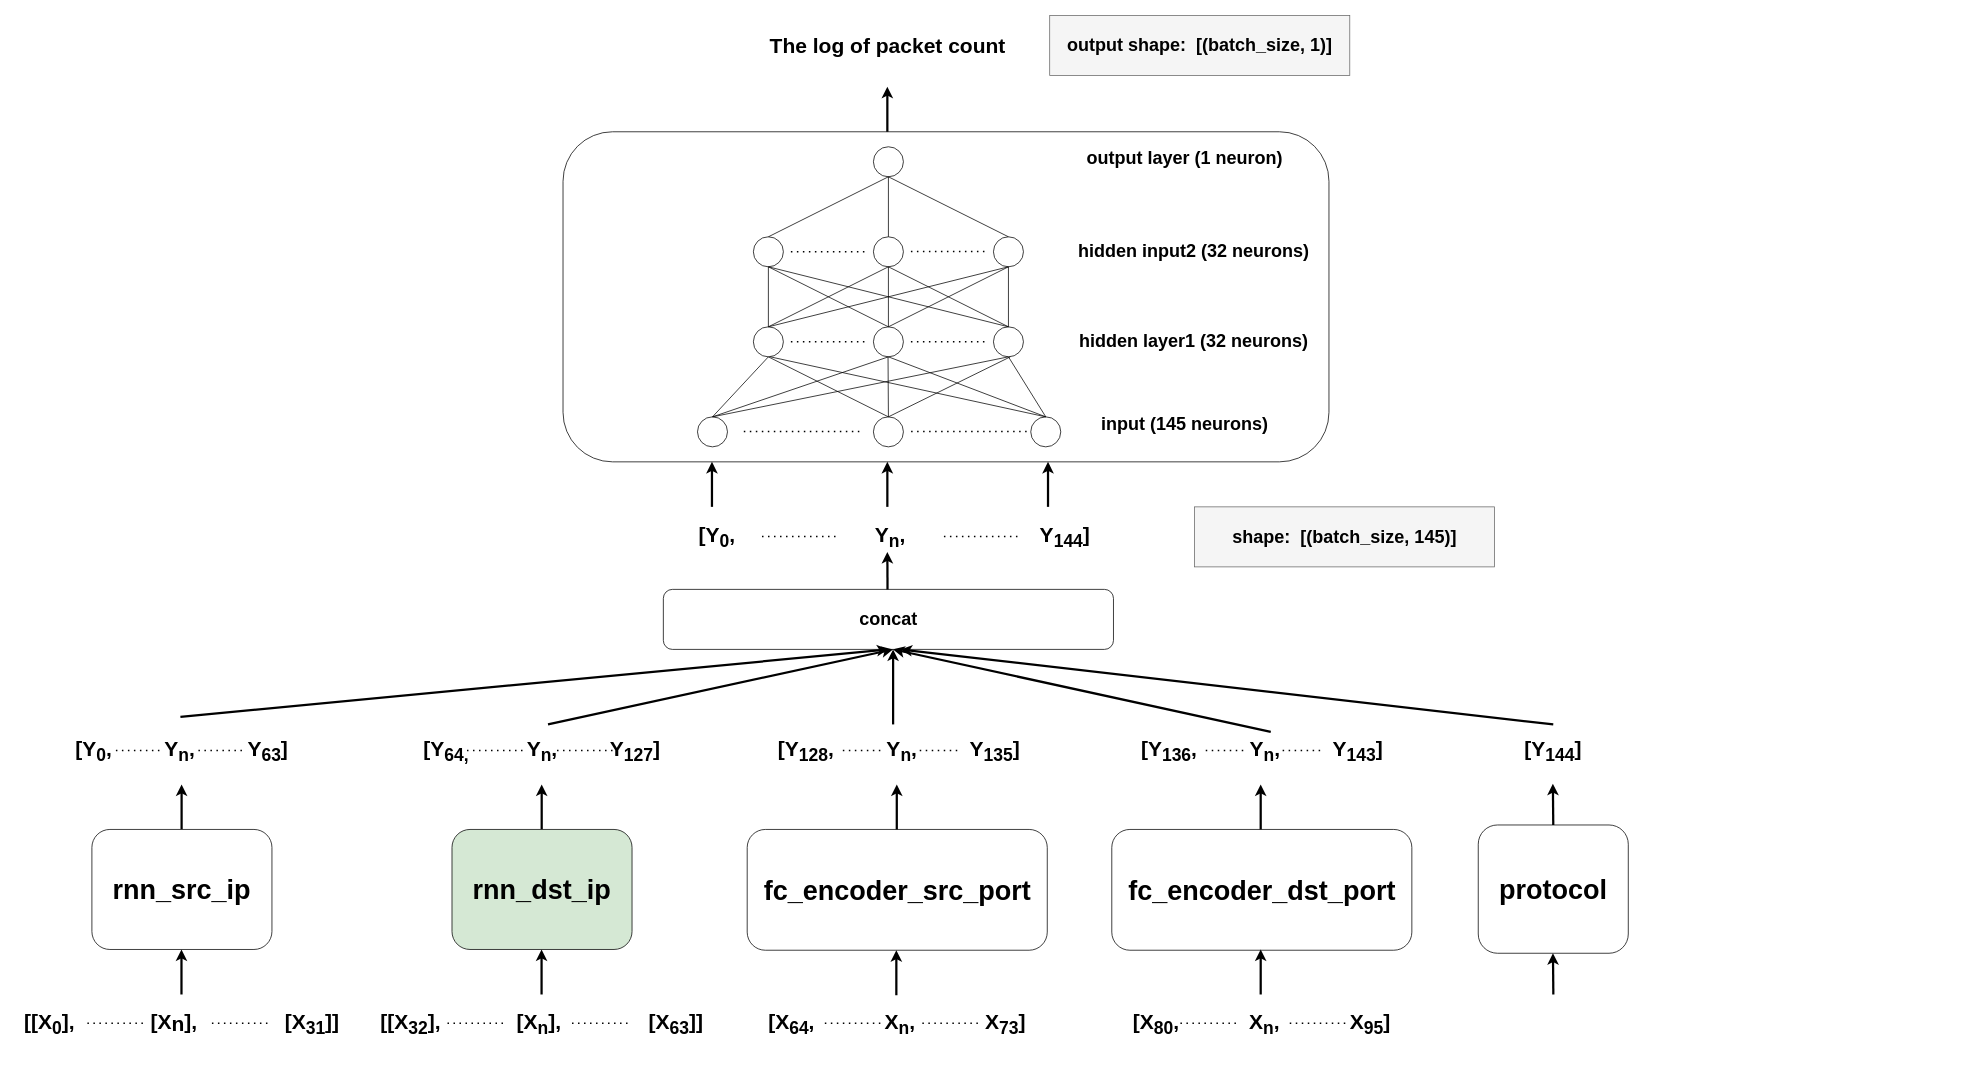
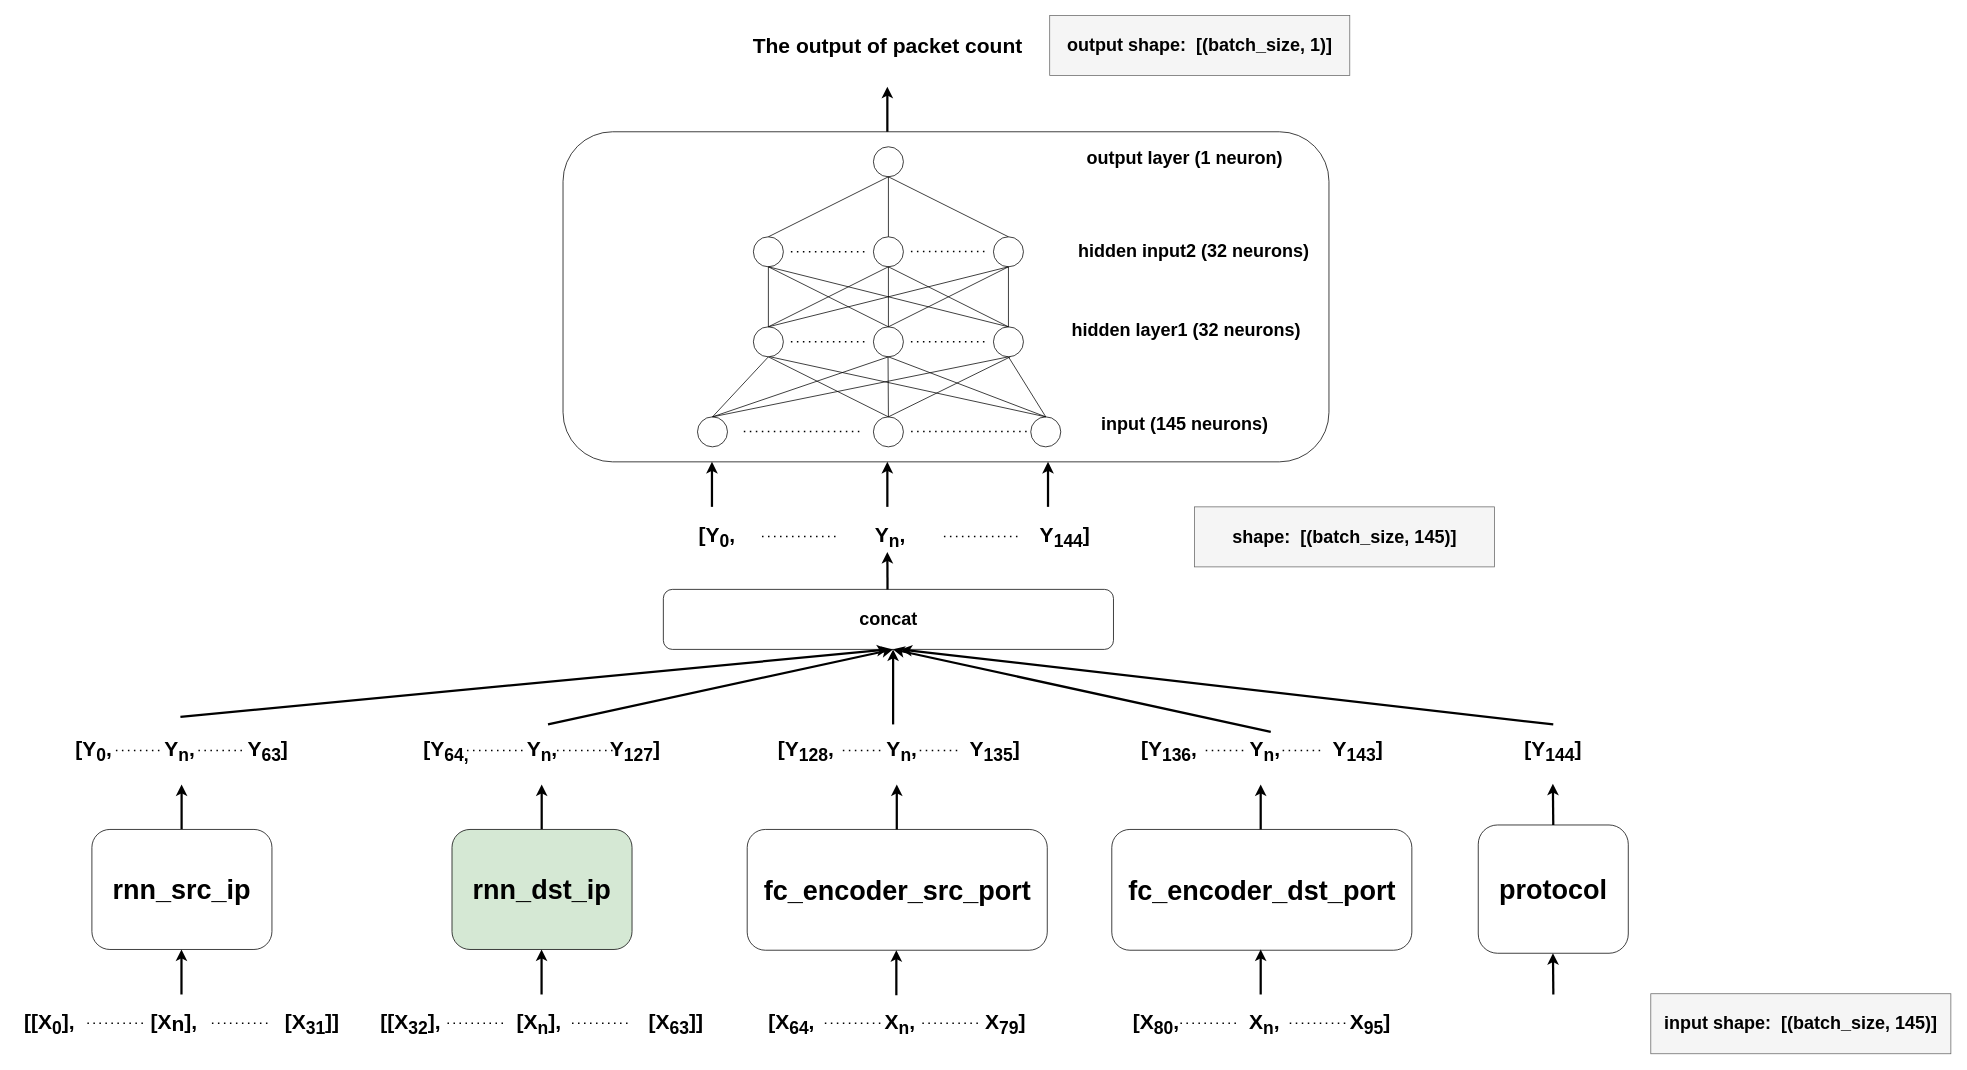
- <mxCell id="62" value="&lt;b style=&quot;&quot;&gt;&lt;font style=&quot;font-size: 28px;&quot;&gt;The log of packet count&lt;/font&gt;&lt;/b&gt;" style="text;html=1;align=center;verticalAlign=middle;whiteSpace=wrap;rounded=0;" parent="1" vertex="1"><mxGeometry x="820" y="45" width="725.5" height="30" as="geometry" /></mxCell>
+ <mxCell id="62" value="&lt;b style=&quot;&quot;&gt;&lt;font style=&quot;font-size: 28px;&quot;&gt;The output of packet count&lt;/font&gt;&lt;/b&gt;" style="text;html=1;align=center;verticalAlign=middle;whiteSpace=wrap;rounded=0;" parent="1" vertex="1"><mxGeometry x="820" y="45" width="725.5" height="30" as="geometry" /></mxCell>
- <mxCell id="39" value="&lt;b&gt;&lt;font style=&quot;font-size: 24px;&quot;&gt;hidden layer1 (32 neurons)&lt;/font&gt;&lt;/b&gt;" style="text;html=1;align=center;verticalAlign=middle;whiteSpace=wrap;rounded=0;" parent="1" vertex="1"><mxGeometry x="1411" y="440" width="360" height="30" as="geometry" /></mxCell>
+ <mxCell id="39" value="&lt;b&gt;&lt;font style=&quot;font-size: 24px;&quot;&gt;hidden layer1 (32 neurons)&lt;/font&gt;&lt;/b&gt;" style="text;html=1;align=center;verticalAlign=middle;whiteSpace=wrap;rounded=0;" parent="1" vertex="1"><mxGeometry x="1401" y="425" width="360" height="30" as="geometry" /></mxCell>
- <mxCell id="4" value="&lt;span style=&quot;font-size: 28px;&quot;&gt;&lt;b&gt;[X&lt;sub&gt;64&lt;/sub&gt;,&amp;nbsp; &amp;nbsp; &amp;nbsp; &amp;nbsp; &amp;nbsp; &amp;nbsp; X&lt;sub style=&quot;&quot;&gt;n&lt;/sub&gt;,&amp;nbsp; &amp;nbsp; &amp;nbsp; &amp;nbsp; &amp;nbsp; &amp;nbsp; X&lt;sub style=&quot;&quot;&gt;73&lt;/sub&gt;]&lt;/b&gt;&lt;/span&gt;" style="text;html=1;align=center;verticalAlign=middle;whiteSpace=wrap;rounded=0;" parent="1" vertex="1"><mxGeometry x="964" y="1349" width="463" height="30" as="geometry" /></mxCell>
+ <mxCell id="4" value="&lt;span style=&quot;font-size: 28px;&quot;&gt;&lt;b&gt;[X&lt;sub&gt;64&lt;/sub&gt;,&amp;nbsp; &amp;nbsp; &amp;nbsp; &amp;nbsp; &amp;nbsp; &amp;nbsp; X&lt;sub style=&quot;&quot;&gt;n&lt;/sub&gt;,&amp;nbsp; &amp;nbsp; &amp;nbsp; &amp;nbsp; &amp;nbsp; &amp;nbsp; X&lt;sub style=&quot;&quot;&gt;79&lt;/sub&gt;]&lt;/b&gt;&lt;/span&gt;" style="text;html=1;align=center;verticalAlign=middle;whiteSpace=wrap;rounded=0;" parent="1" vertex="1"><mxGeometry x="964" y="1349" width="463" height="30" as="geometry" /></mxCell>
+ <mxCell id="103" value="&lt;font color=&quot;#000000&quot;&gt;&lt;span style=&quot;font-size: 24px;&quot;&gt;&lt;b&gt;input shape:&amp;nbsp;&amp;nbsp;&lt;/b&gt;&lt;/span&gt;&lt;b style=&quot;font-size: 24px; background-color: initial;&quot;&gt;[(batch_size, 145)]&lt;/b&gt;&lt;/font&gt;" style="text;html=1;align=center;verticalAlign=middle;whiteSpace=wrap;rounded=0;fillColor=#f5f5f5;fontColor=#333333;strokeColor=#666666;" parent="1" vertex="1"><mxGeometry x="2200" y="1324" width="400" height="80" as="geometry" /></mxCell>
